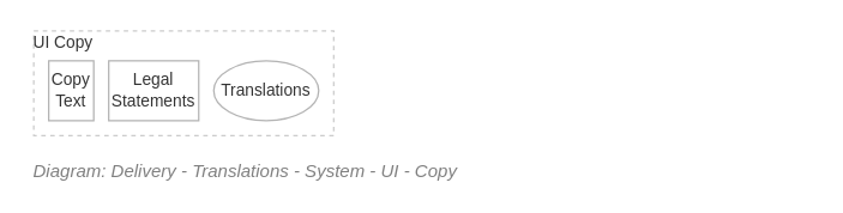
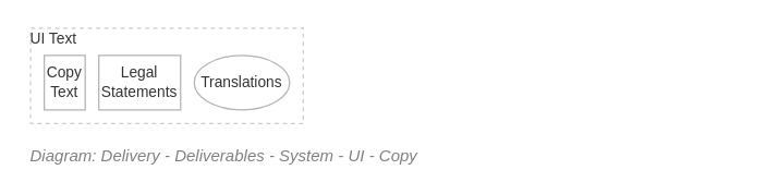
- <mxCell id="2" value="UI Copy" style="rounded=0;whiteSpace=wrap;html=1;shadow=0;glass=0;comic=0;strokeColor=#CCCCCC;fillColor=none;fontSize=11;align=left;fontColor=#333333;recursiveResize=0;container=1;collapsible=0;verticalAlign=top;absoluteArcSize=1;spacing=0;spacingTop=-3;dashed=1;" vertex="1" parent="1"><mxGeometry x="22" y="20" width="200" height="70" as="geometry" /></mxCell>
+ <mxCell id="2" value="UI Text" style="rounded=0;whiteSpace=wrap;html=1;shadow=0;glass=0;comic=0;strokeColor=#CCCCCC;fillColor=none;fontSize=11;align=left;fontColor=#333333;recursiveResize=0;container=1;collapsible=0;verticalAlign=top;absoluteArcSize=1;spacing=0;spacingTop=-3;dashed=1;" vertex="1" parent="1"><mxGeometry x="22" y="20" width="200" height="70" as="geometry" /></mxCell>
- <mxCell id="6" value="&lt;font style=&quot;font-size: 12px&quot;&gt;Diagram: Delivery - Translations - System - UI - Copy&lt;br&gt;&lt;/font&gt;" style="text;strokeColor=none;fillColor=none;html=1;fontSize=24;fontStyle=2;verticalAlign=middle;align=left;shadow=0;glass=0;comic=0;opacity=30;fontColor=#808080;rounded=0;" vertex="1" parent="1"><mxGeometry x="20" y="100" width="520" height="20" as="geometry" /></mxCell>
+ <mxCell id="6" value="&lt;font style=&quot;font-size: 12px&quot;&gt;Diagram: Delivery - Deliverables - System - UI - Copy&lt;br&gt;&lt;/font&gt;" style="text;strokeColor=none;fillColor=none;html=1;fontSize=24;fontStyle=2;verticalAlign=middle;align=left;shadow=0;glass=0;comic=0;opacity=30;fontColor=#808080;rounded=0;" vertex="1" parent="1"><mxGeometry x="20" y="100" width="520" height="20" as="geometry" /></mxCell>
